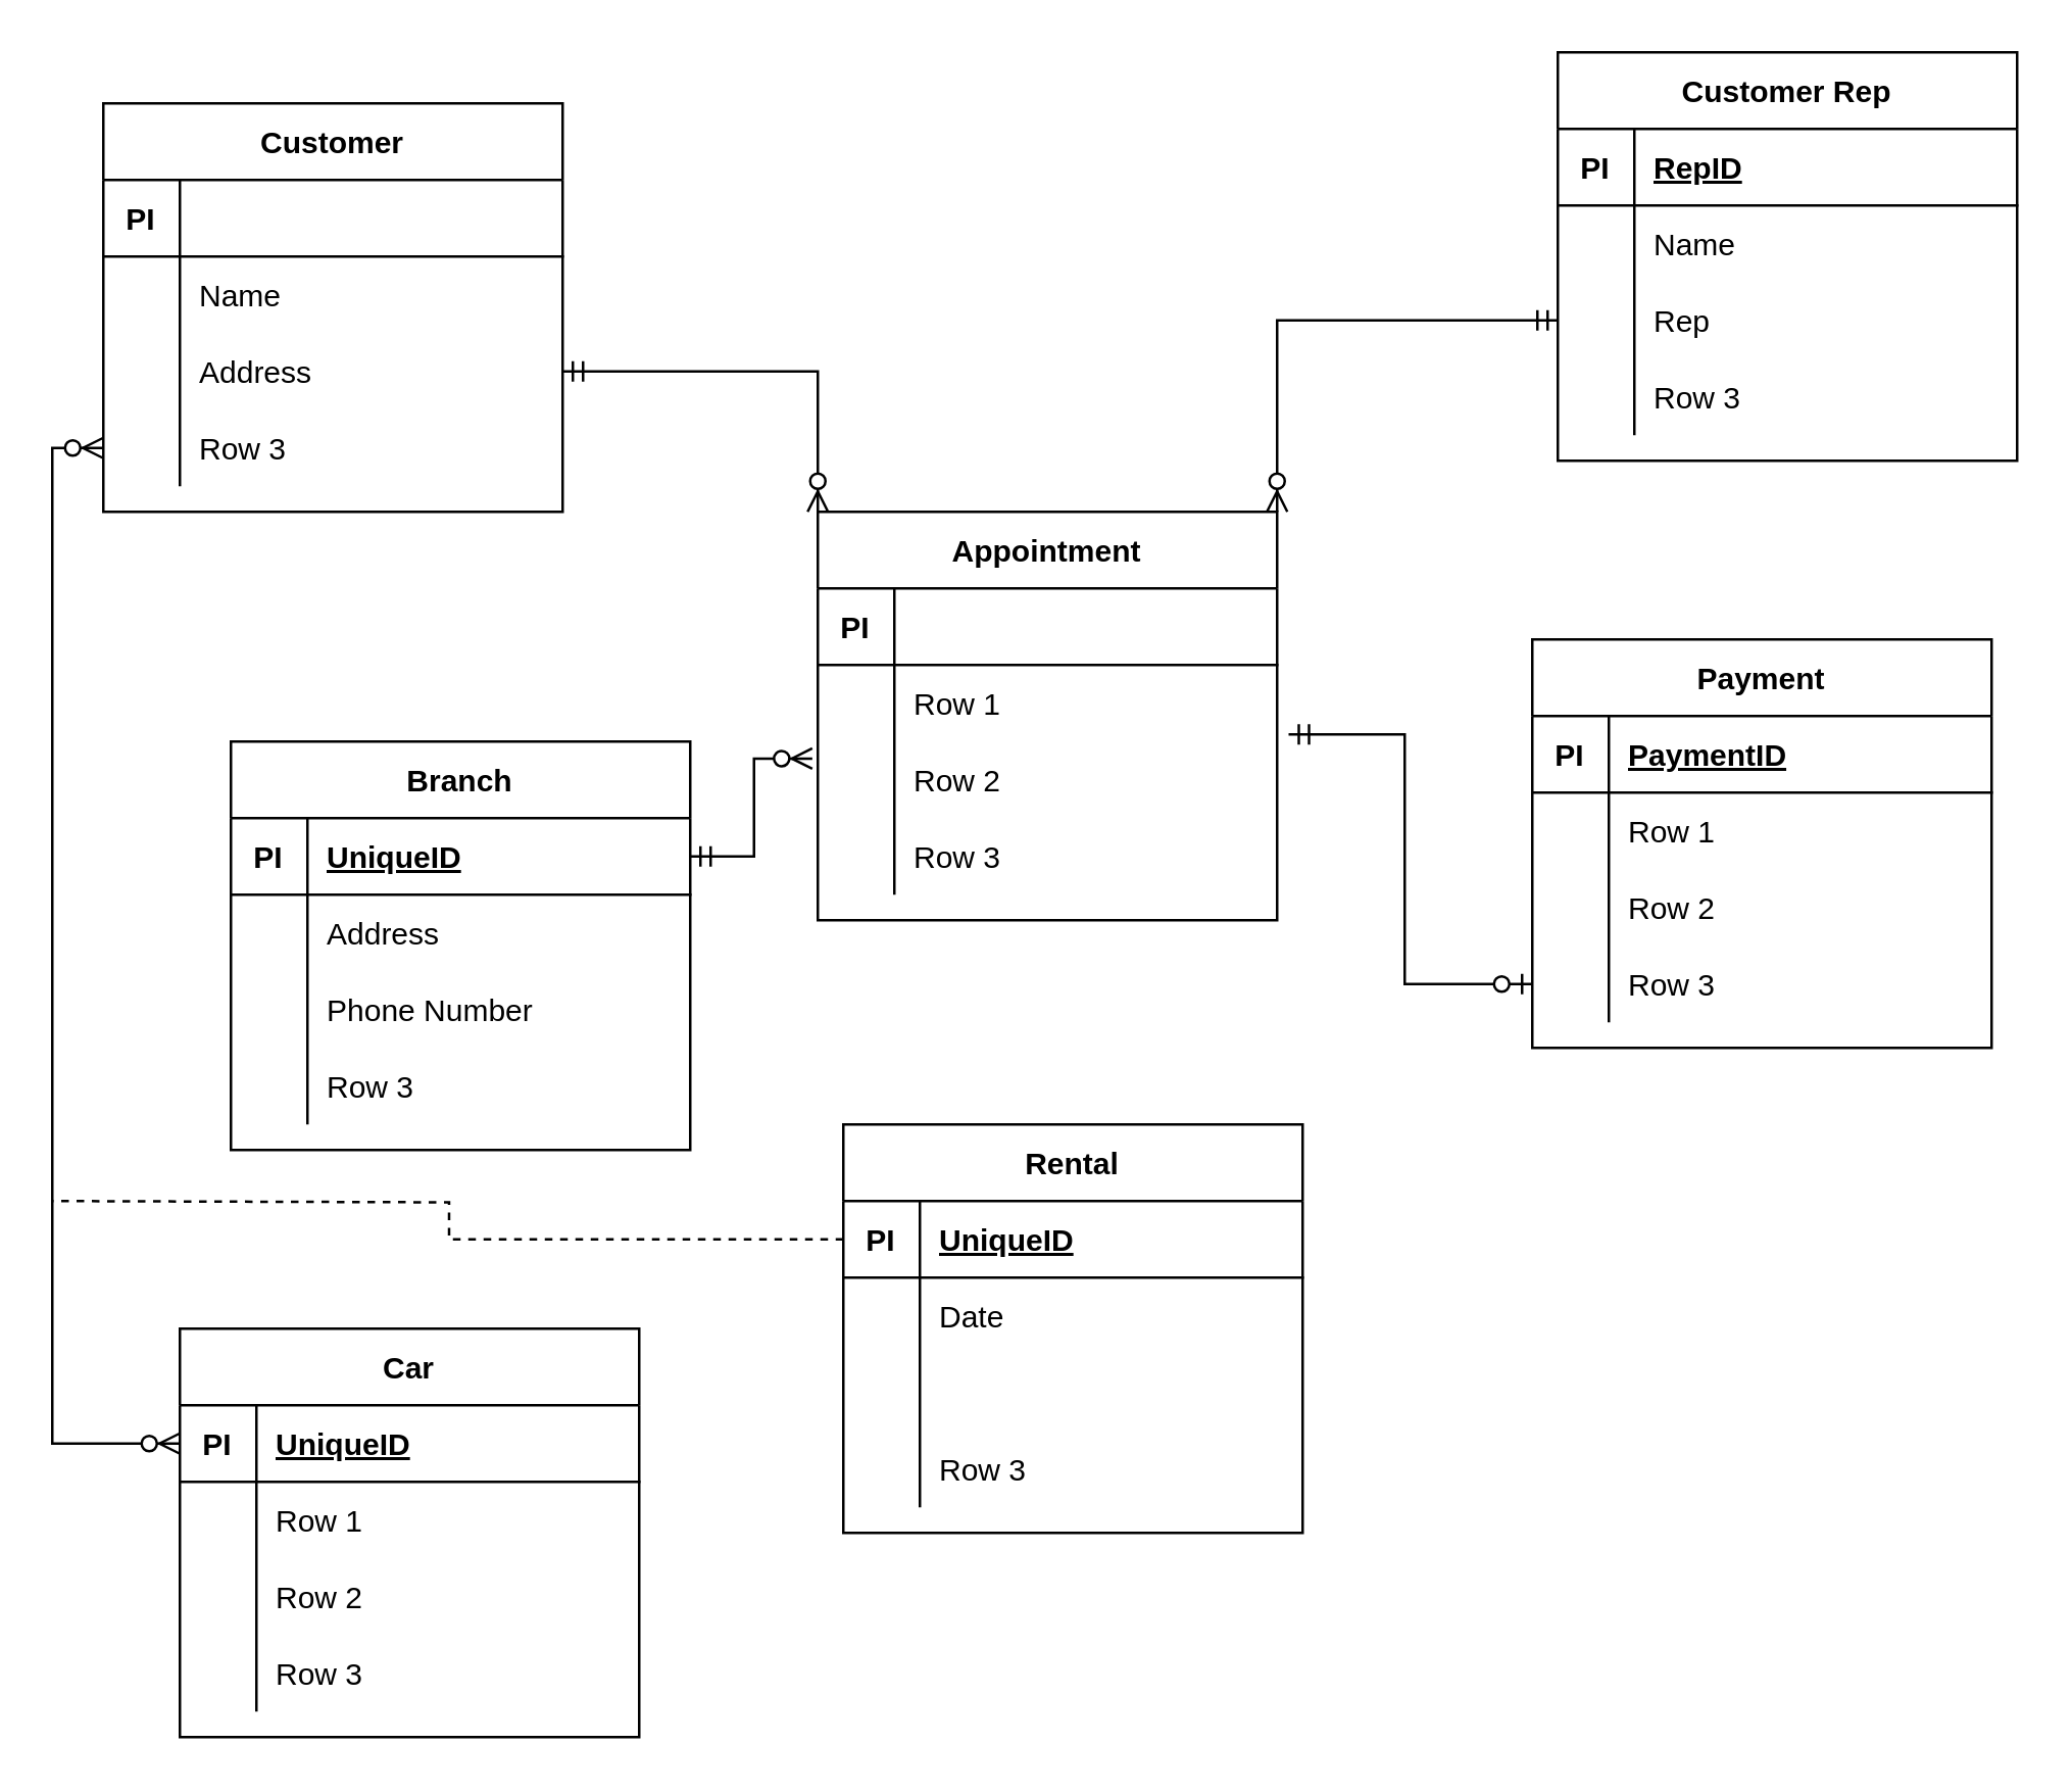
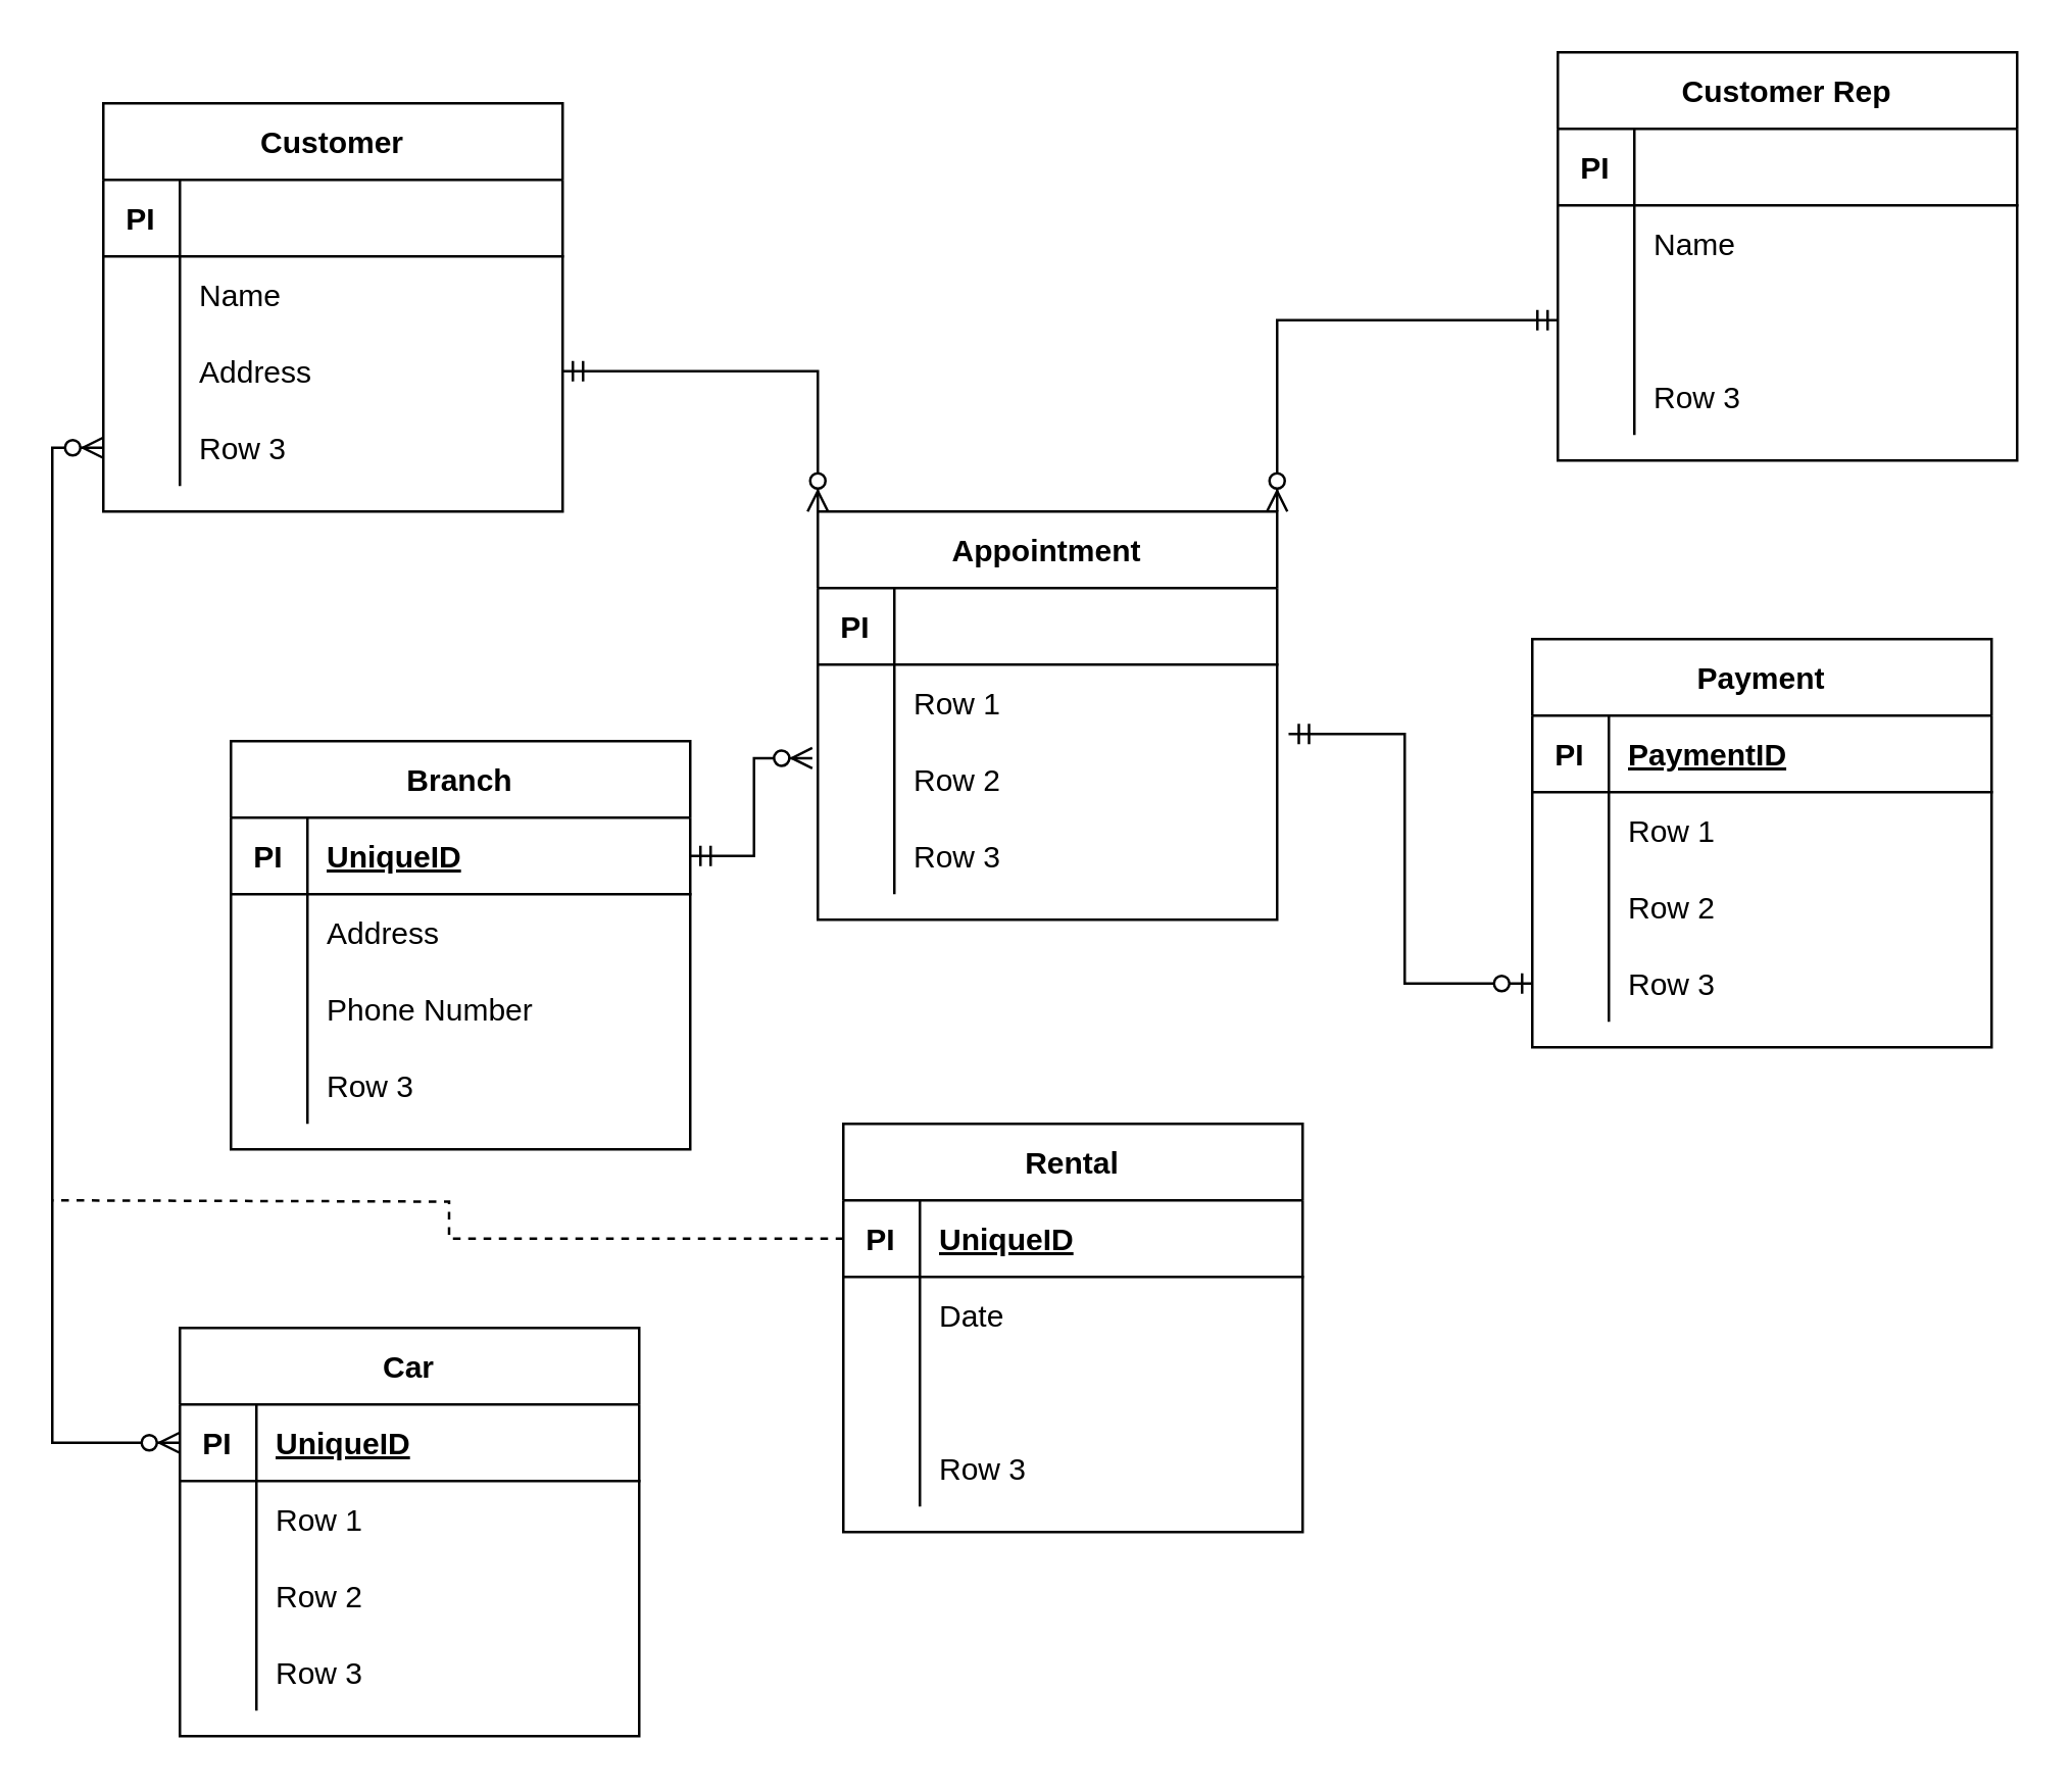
- <mxCell id="5" value="RepID" style="shape=partialRectangle;connectable=0;fillColor=none;top=0;left=0;bottom=0;right=0;align=left;spacingLeft=6;fontStyle=5;overflow=hidden;" vertex="1" parent="3"><mxGeometry x="30" width="150" height="30" as="geometry" /></mxCell>
- <mxCell id="11" value="Rep" style="shape=partialRectangle;connectable=0;fillColor=none;top=0;left=0;bottom=0;right=0;align=left;spacingLeft=6;overflow=hidden;" vertex="1" parent="9"><mxGeometry x="30" width="150" height="30" as="geometry" /></mxCell>
